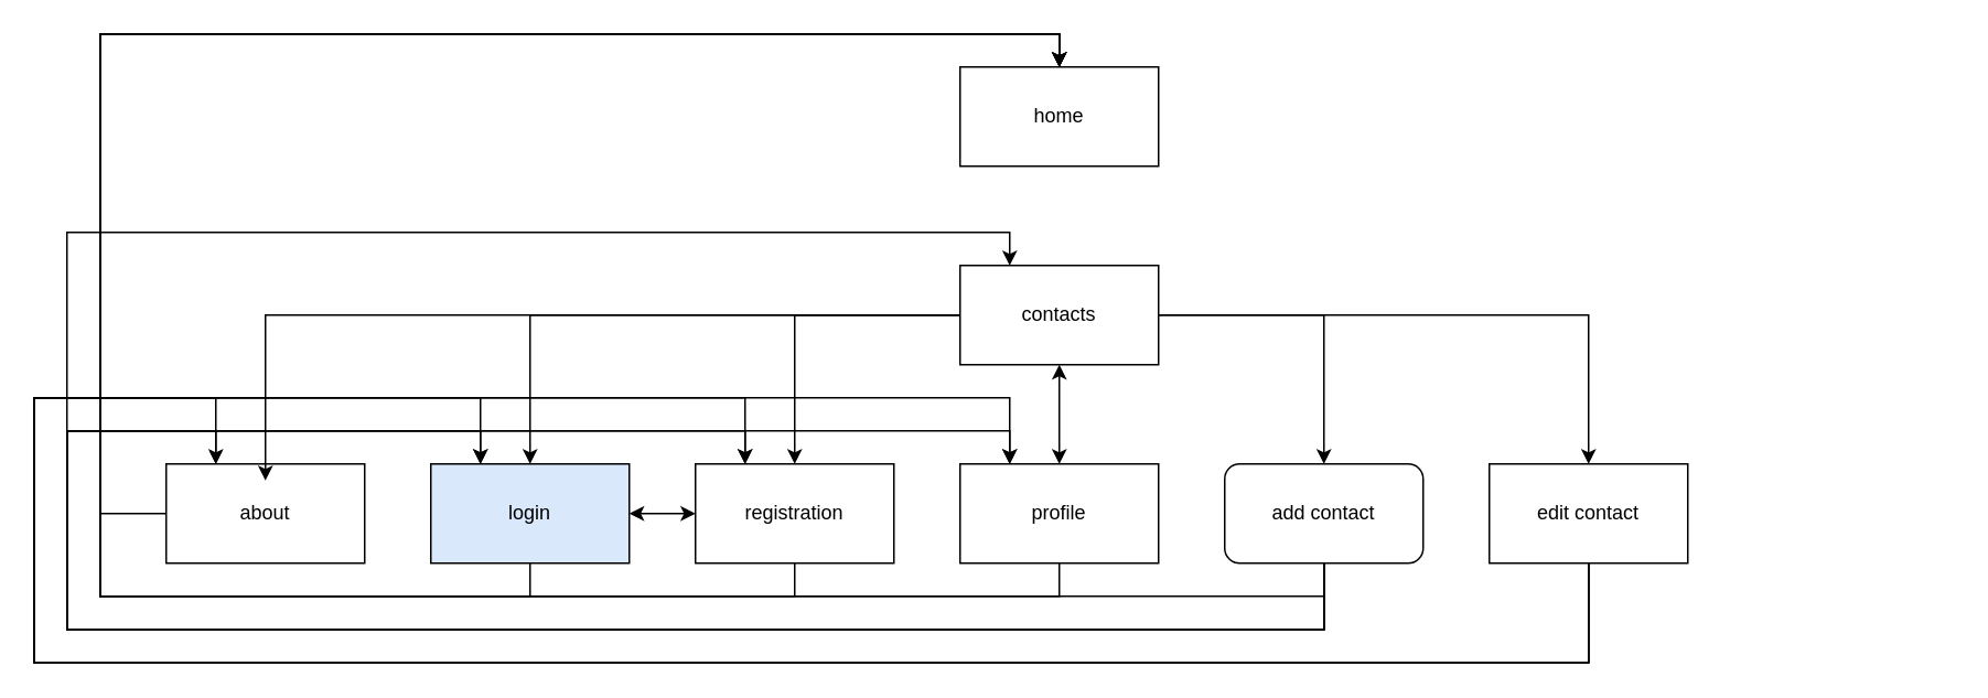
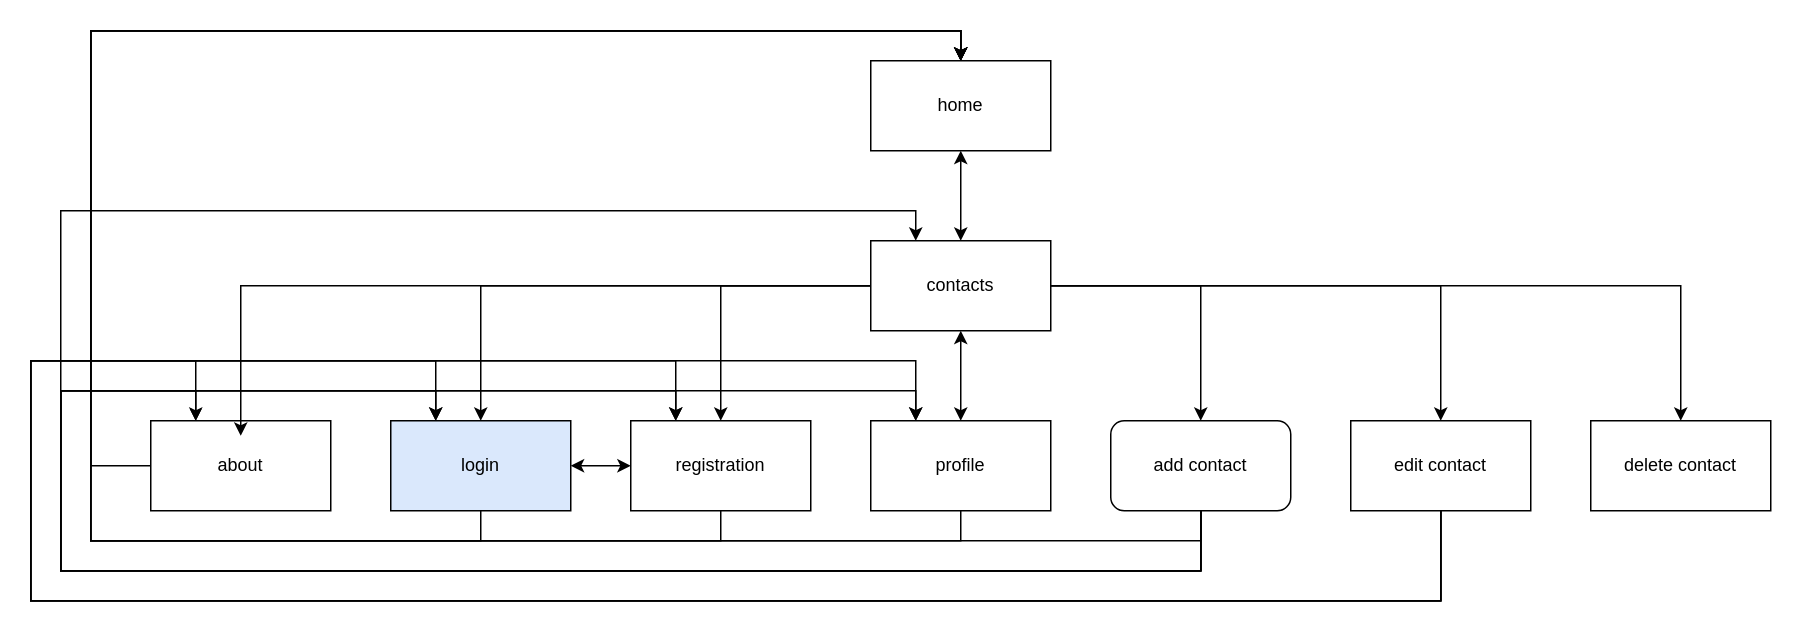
+ <mxCell id="3" style="edgeStyle=orthogonalEdgeStyle;rounded=0;orthogonalLoop=1;jettySize=auto;html=1;entryX=0.5;entryY=1;entryDx=0;entryDy=0;startArrow=classic;startFill=1;" edge="1" parent="1" source="10" target="2"><mxGeometry relative="1" as="geometry" /></mxCell>
+ <mxCell id="9" style="edgeStyle=orthogonalEdgeStyle;rounded=0;orthogonalLoop=1;jettySize=auto;html=1;" edge="1" parent="1" source="10" target="32"><mxGeometry relative="1" as="geometry" /></mxCell>
+ <mxCell id="32" value="delete contact" style="rounded=0;whiteSpace=wrap;html=1;" vertex="1" parent="1"><mxGeometry x="1060" y="280" width="120" height="60" as="geometry" /></mxCell>
